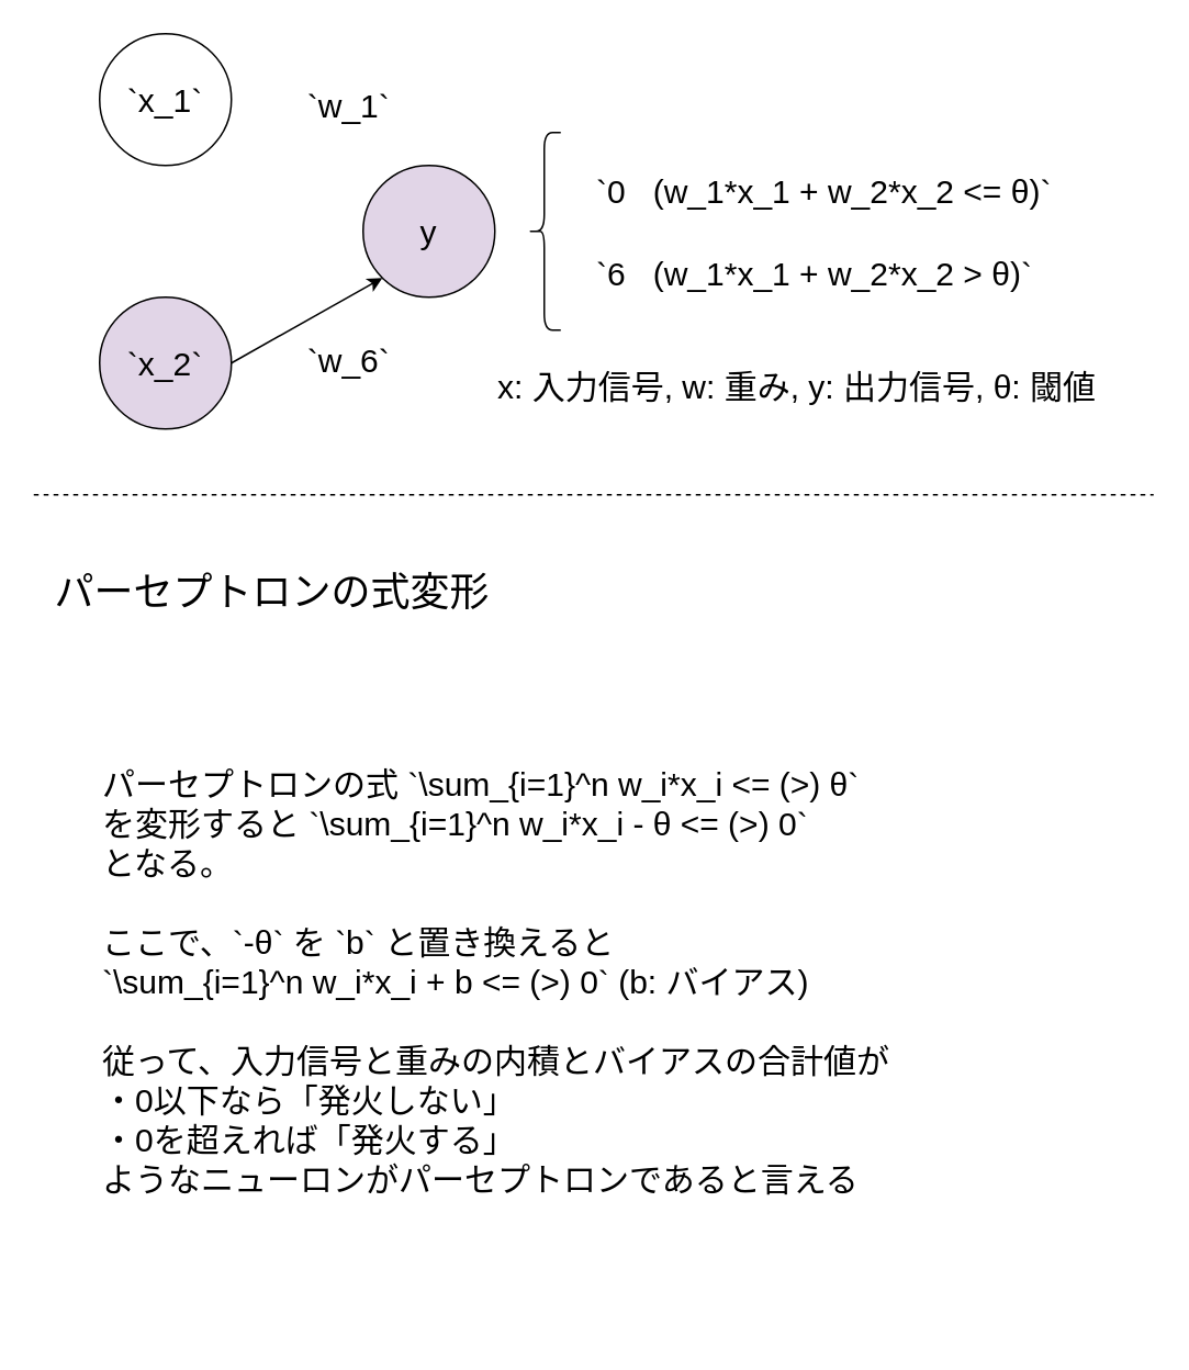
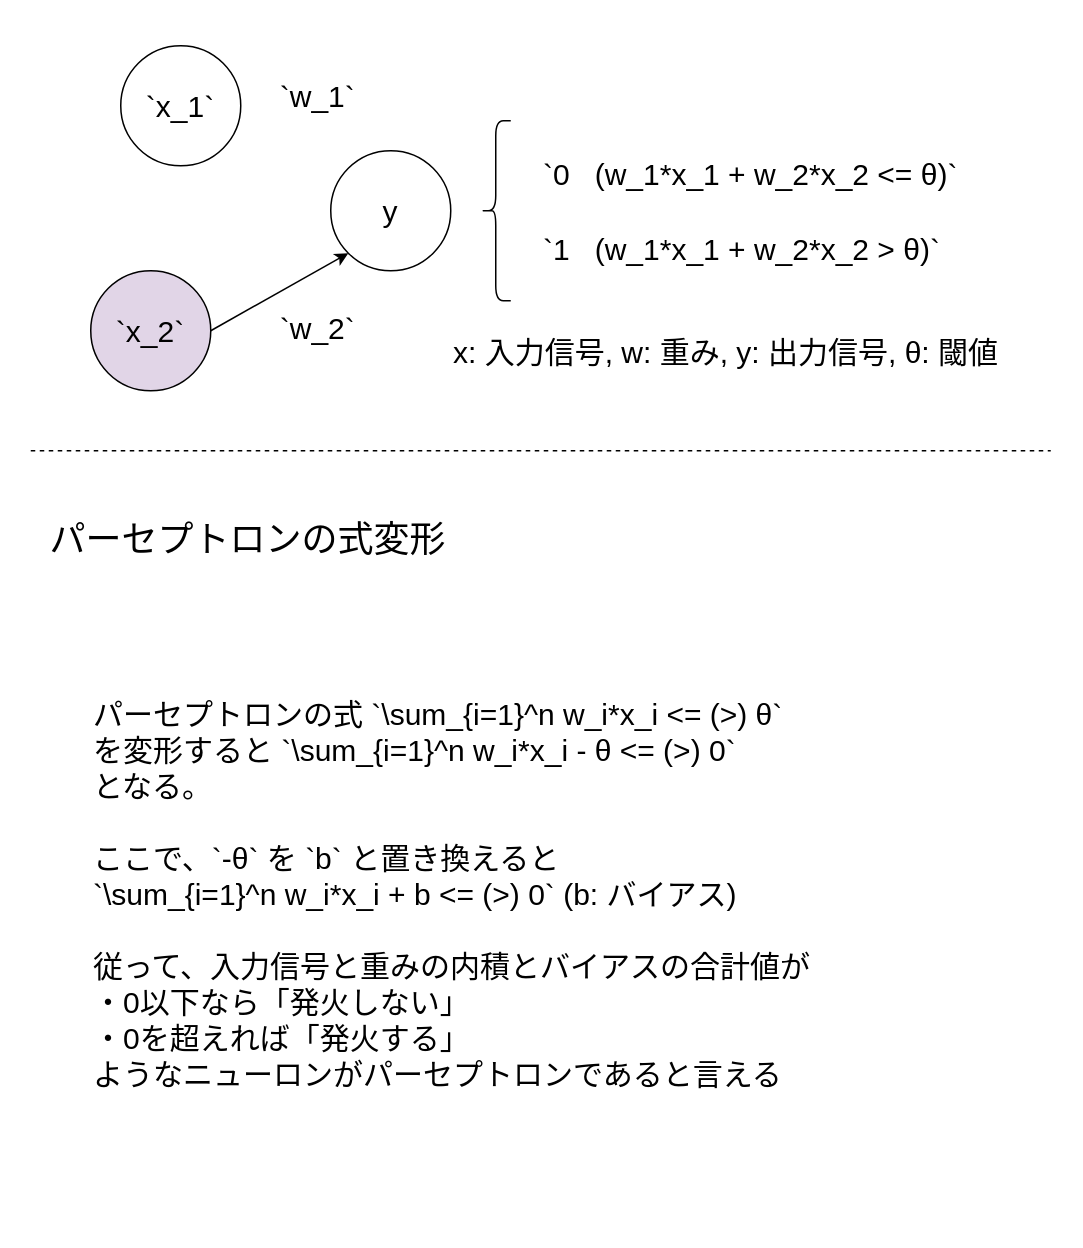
- <mxCell id="2" value="`x_1`" style="ellipse;whiteSpace=wrap;html=1;aspect=fixed;fontSize=20;verticalAlign=middle;" vertex="1" parent="1"><mxGeometry x="60" y="20" width="80" height="80" as="geometry" /></mxCell>
+ <mxCell id="2" value="`x_1`" style="ellipse;whiteSpace=wrap;html=1;aspect=fixed;fontSize=20;verticalAlign=middle;" vertex="1" parent="1"><mxGeometry x="80" y="30" width="80" height="80" as="geometry" /></mxCell>
- <mxCell id="4" value="y" style="ellipse;whiteSpace=wrap;html=1;aspect=fixed;fontSize=20;verticalAlign=middle;fillColor=#e1d5e7;" vertex="1" parent="1"><mxGeometry x="220" y="100" width="80" height="80" as="geometry" /></mxCell>
+ <mxCell id="4" value="y" style="ellipse;whiteSpace=wrap;html=1;aspect=fixed;fontSize=20;verticalAlign=middle;" vertex="1" parent="1"><mxGeometry x="220" y="100" width="80" height="80" as="geometry" /></mxCell>
- <mxCell id="9" value="`6&amp;nbsp; &amp;nbsp;(w_1*x_1 + w_2*x_2 &amp;gt; θ)`" style="text;html=1;strokeColor=none;fillColor=none;align=left;verticalAlign=middle;whiteSpace=wrap;rounded=0;fontSize=20;" vertex="1" parent="1"><mxGeometry x="360" y="140" width="280" height="50" as="geometry" /></mxCell>
+ <mxCell id="9" value="`1&amp;nbsp; &amp;nbsp;(w_1*x_1 + w_2*x_2 &amp;gt; θ)`" style="text;html=1;strokeColor=none;fillColor=none;align=left;verticalAlign=middle;whiteSpace=wrap;rounded=0;fontSize=20;" vertex="1" parent="1"><mxGeometry x="360" y="140" width="280" height="50" as="geometry" /></mxCell>
- <mxCell id="7" value="`w_6`" style="text;html=1;resizable=0;points=[];autosize=1;align=center;verticalAlign=middle;spacingTop=-4;fontSize=20;" vertex="1" parent="1"><mxGeometry x="176" y="205" width="70" height="30" as="geometry" /></mxCell>
+ <mxCell id="7" value="`w_2`" style="text;html=1;resizable=0;points=[];autosize=1;align=center;verticalAlign=middle;spacingTop=-4;fontSize=20;" vertex="1" parent="1"><mxGeometry x="176" y="205" width="70" height="30" as="geometry" /></mxCell>
